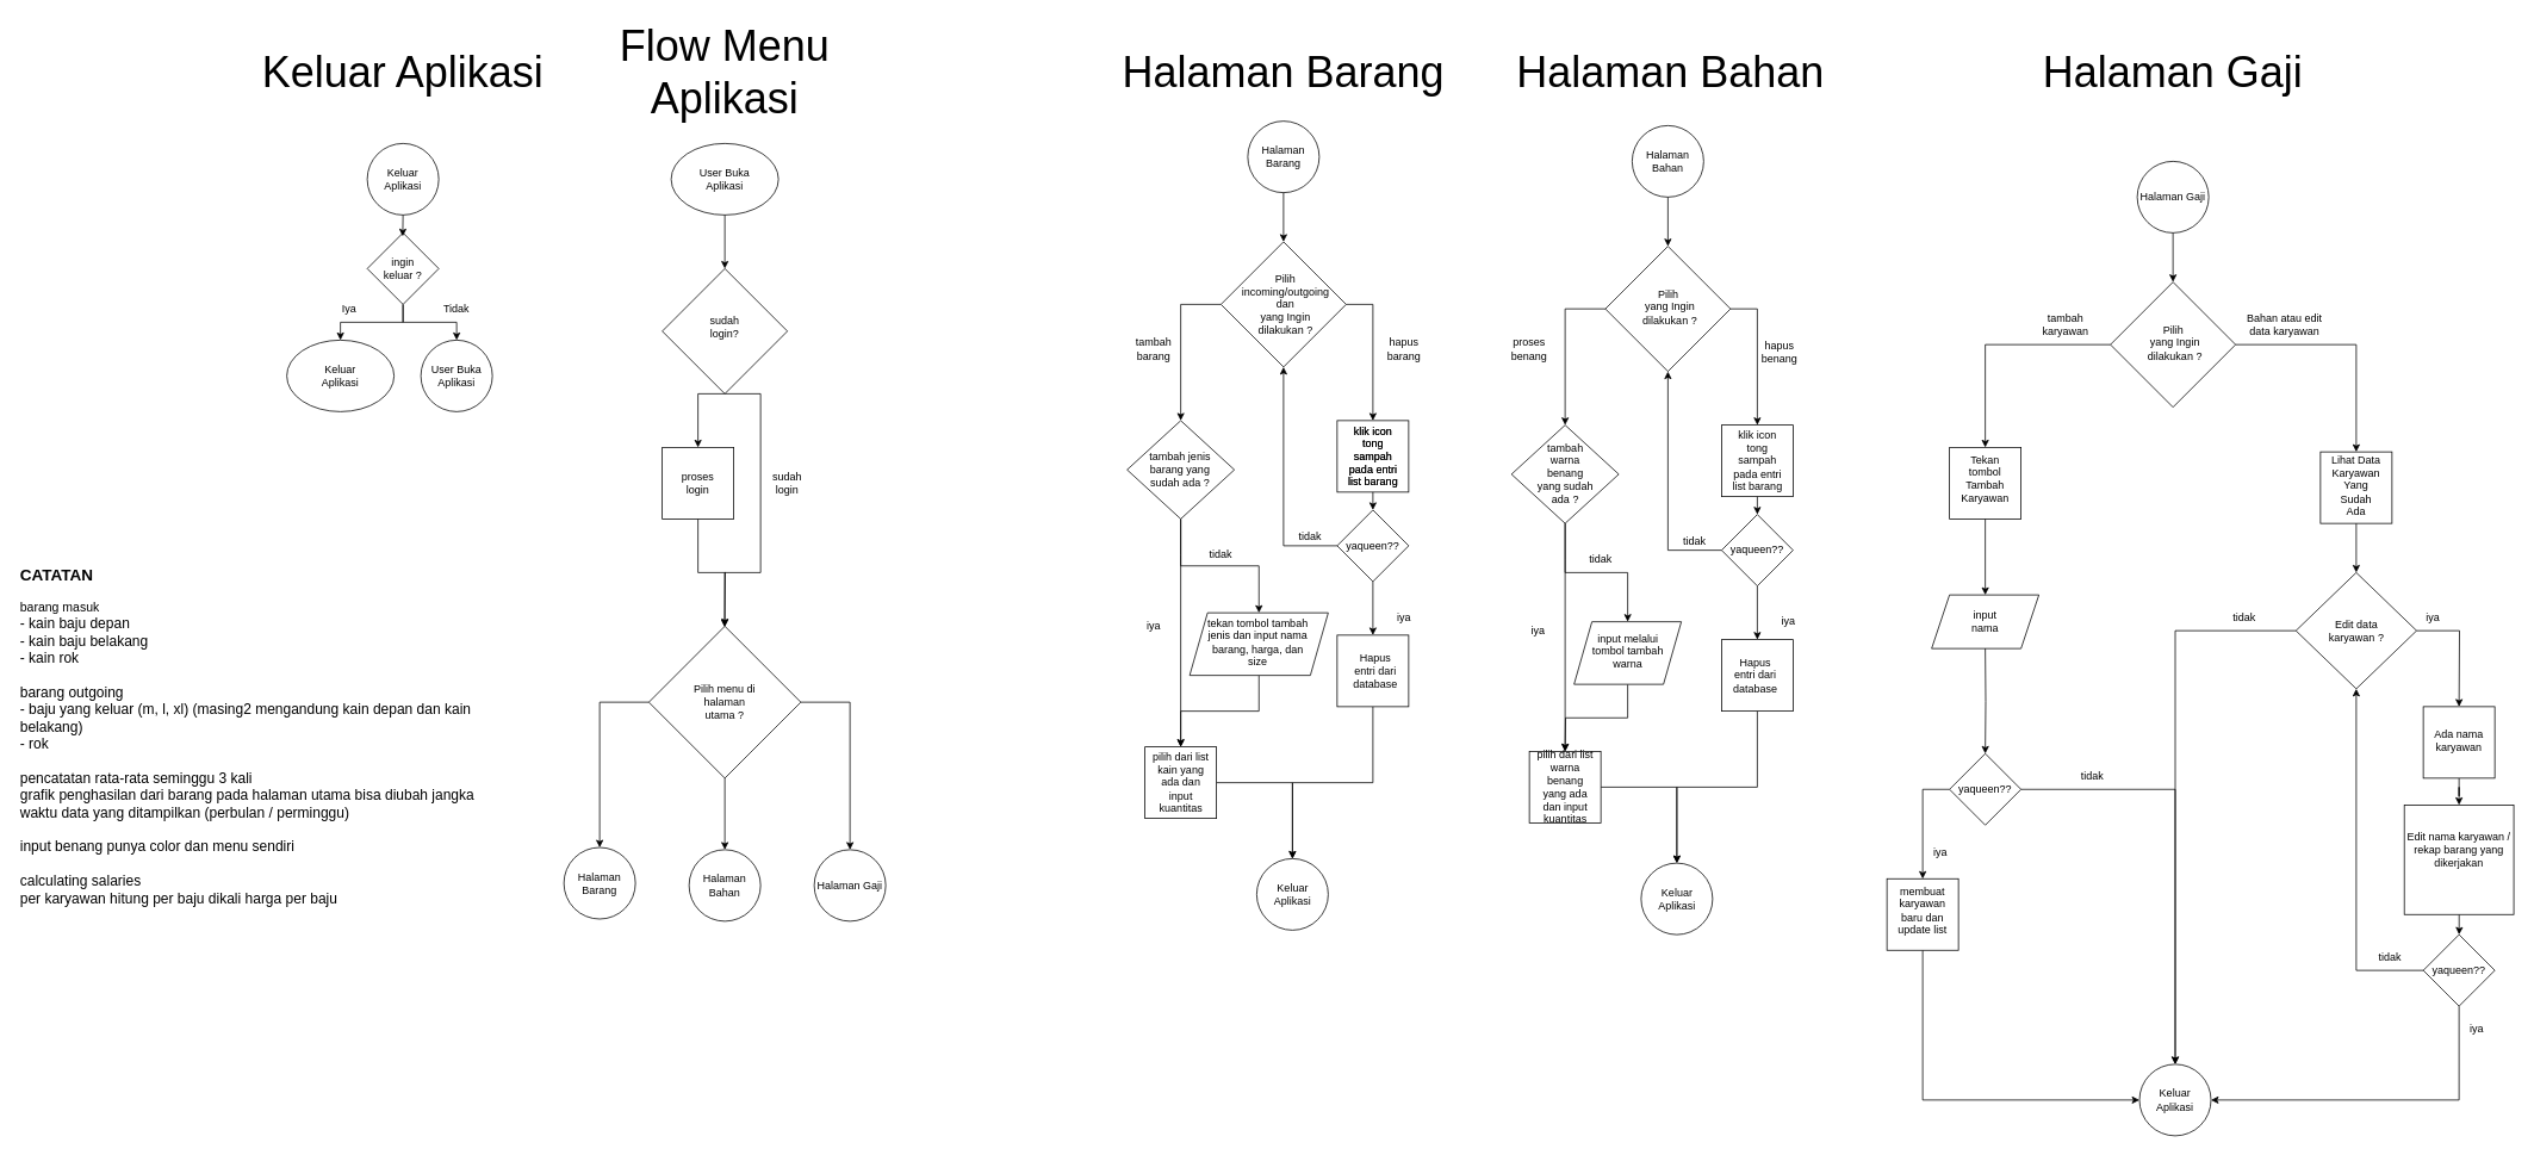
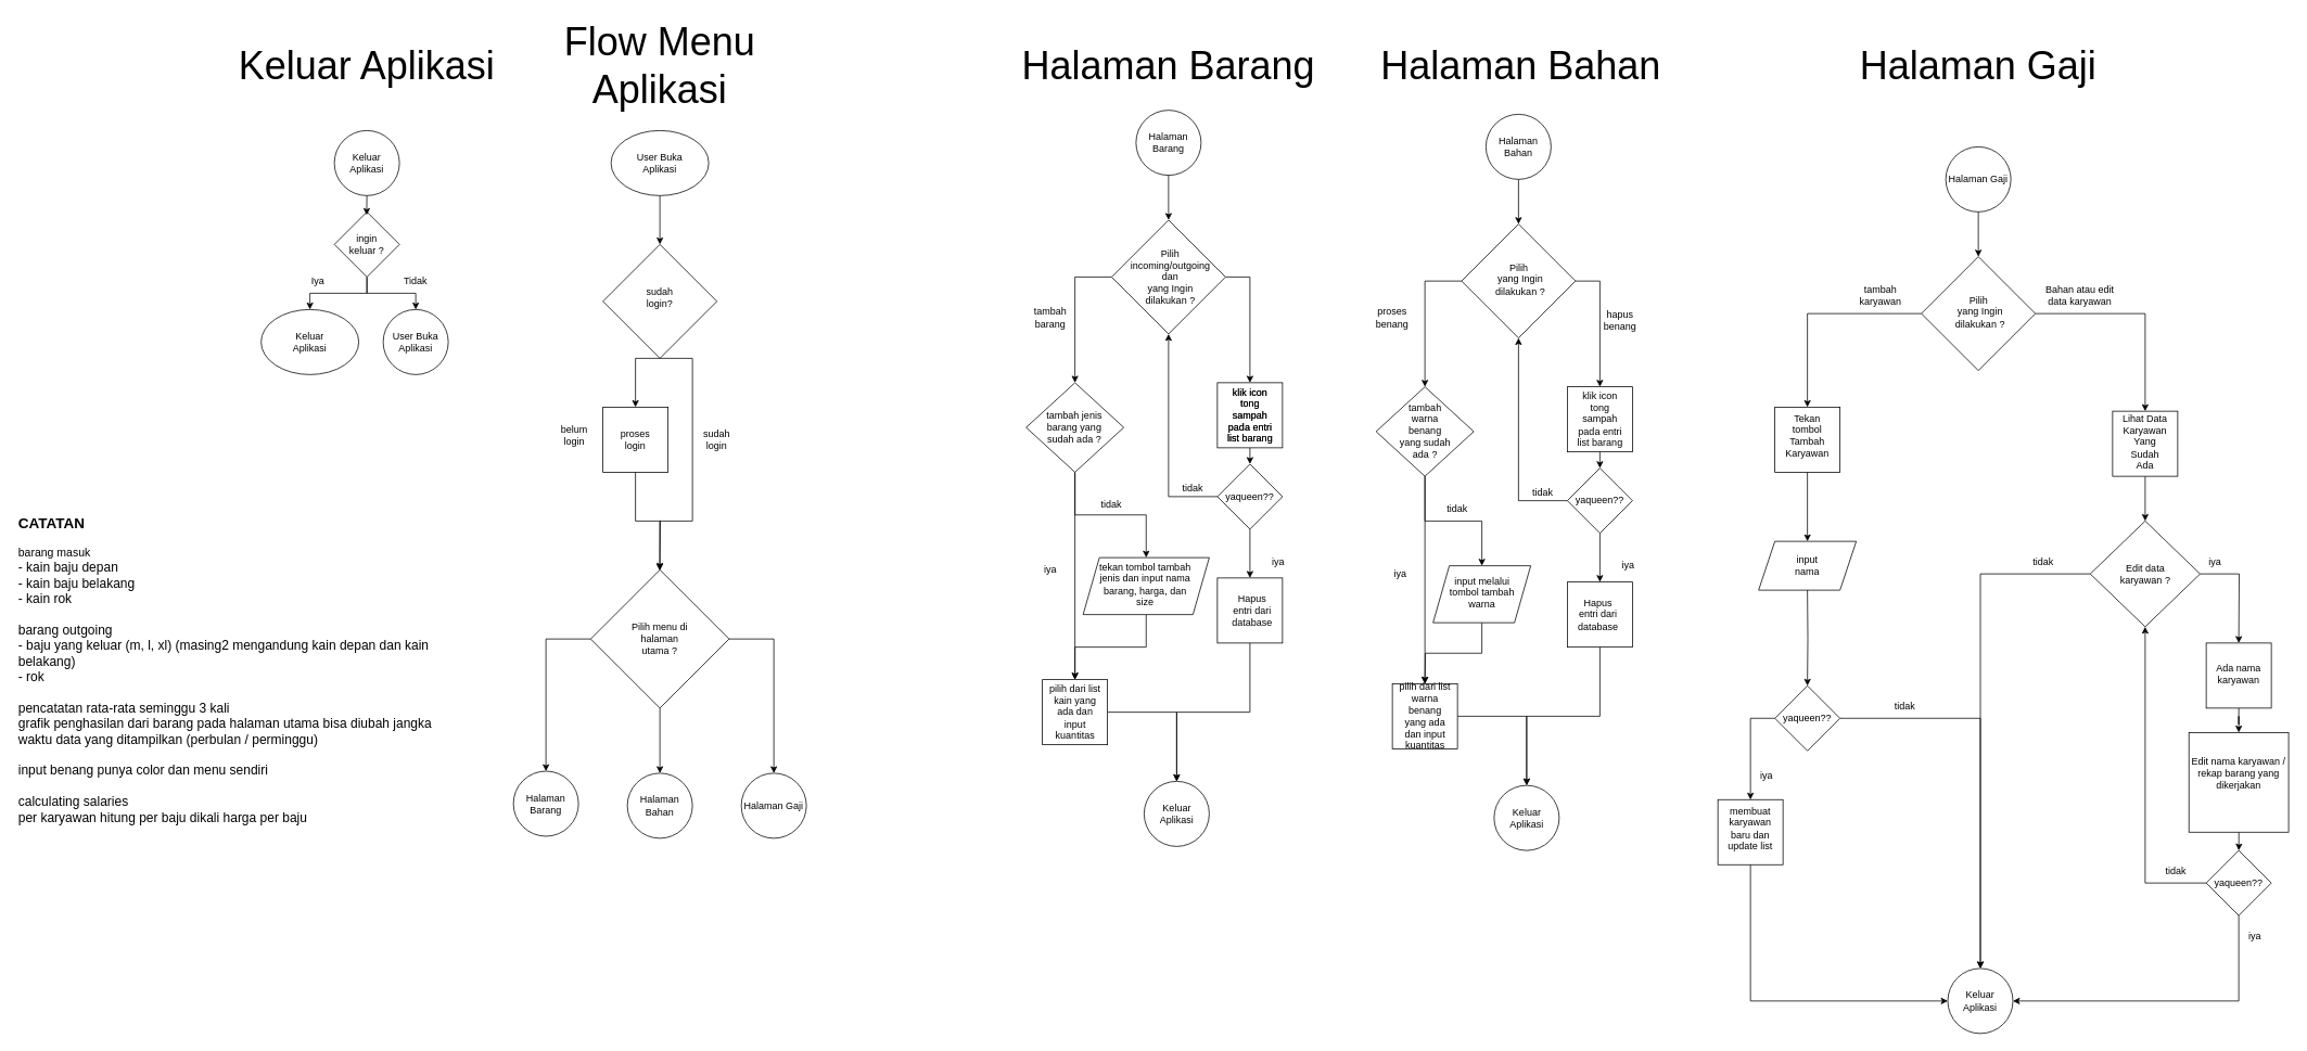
- <mxCell id="38" value="hapus barang" style="text;html=1;strokeColor=none;fillColor=none;align=center;verticalAlign=middle;whiteSpace=wrap;rounded=0;" vertex="1" parent="1"><mxGeometry x="1540" y="380" width="60" height="20" as="geometry" /></mxCell>
+ <mxCell id="35" value="belum login" style="text;html=1;strokeColor=none;fillColor=none;align=center;verticalAlign=middle;whiteSpace=wrap;rounded=0;" vertex="1" parent="1"><mxGeometry x="675" y="525" width="60" height="20" as="geometry" /></mxCell>
